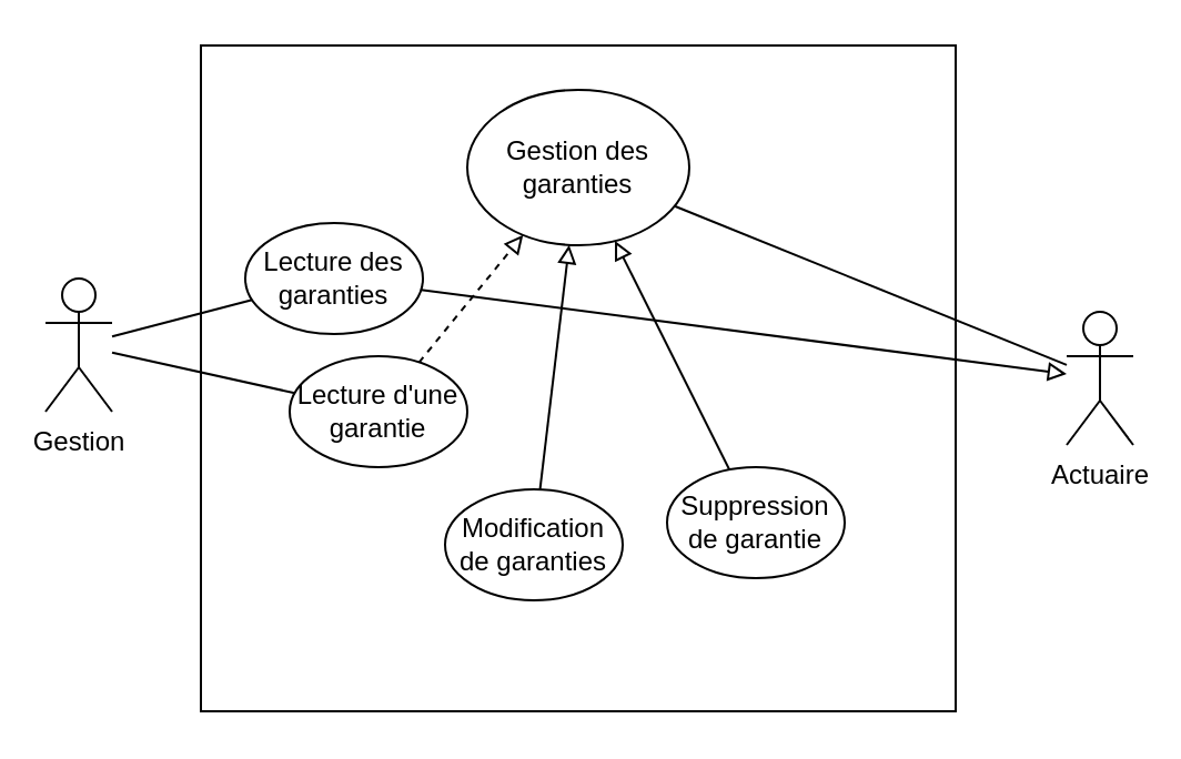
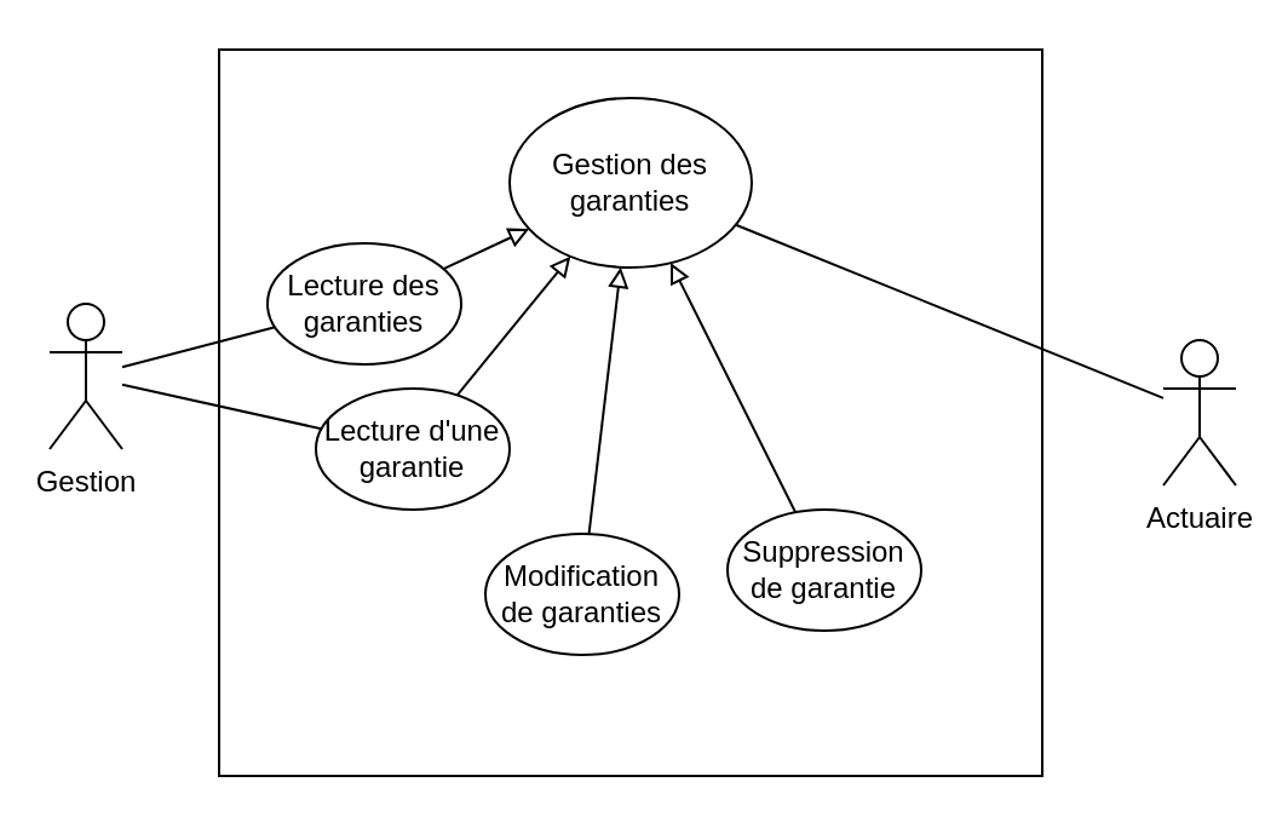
- <mxCell id="15" style="edgeStyle=none;rounded=0;orthogonalLoop=1;jettySize=auto;html=1;endArrow=block;endFill=0;dashed=1;" edge="1" parent="1" source="16" target="8"><mxGeometry relative="1" as="geometry" /></mxCell>
+ <mxCell id="15" style="edgeStyle=none;rounded=0;orthogonalLoop=1;jettySize=auto;html=1;endArrow=block;endFill=0;" edge="1" parent="1" source="16" target="8"><mxGeometry relative="1" as="geometry" /></mxCell>
- <mxCell id="13" style="edgeStyle=none;rounded=0;orthogonalLoop=1;jettySize=auto;html=1;endArrow=block;endFill=0;" edge="1" parent="1" source="14" target="3"><mxGeometry relative="1" as="geometry" /></mxCell>
+ <mxCell id="13" style="edgeStyle=none;rounded=0;orthogonalLoop=1;jettySize=auto;html=1;endArrow=block;endFill=0;" edge="1" parent="1" source="14" target="8"><mxGeometry relative="1" as="geometry" /></mxCell>
